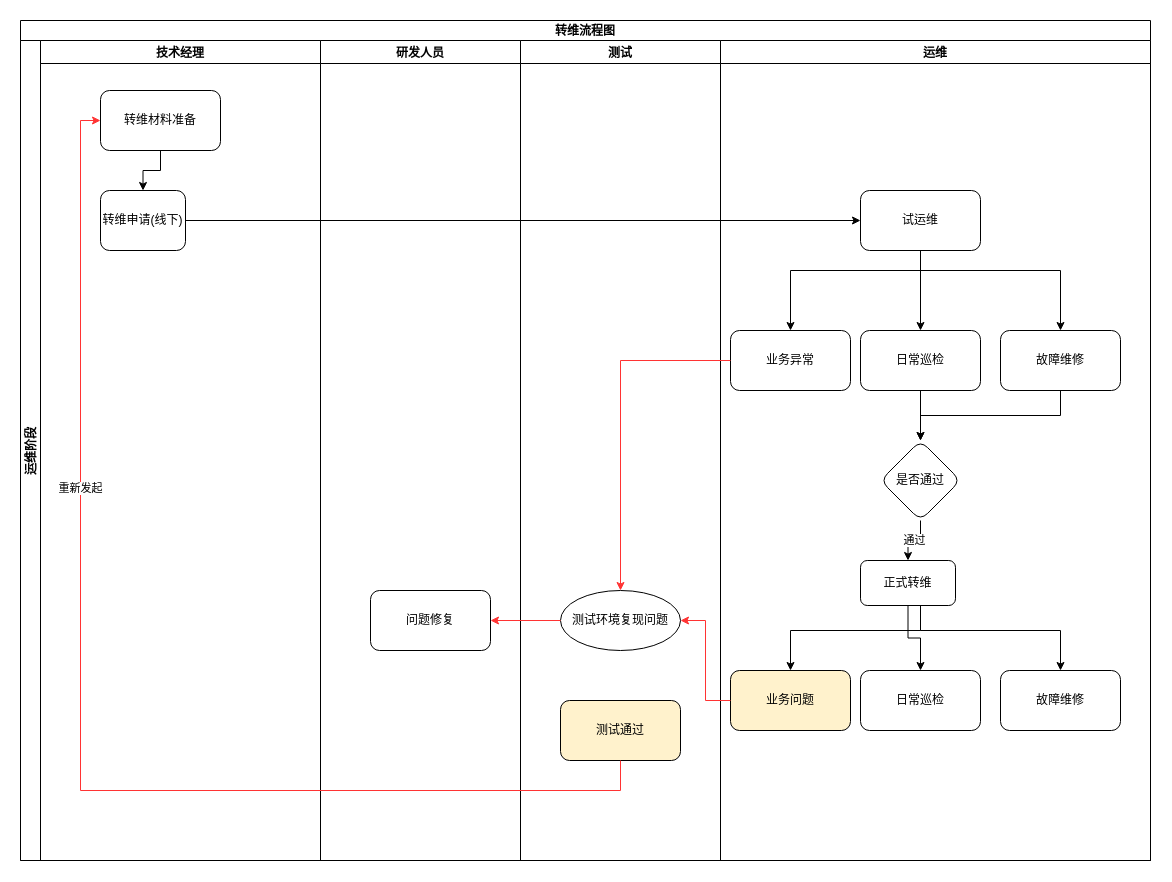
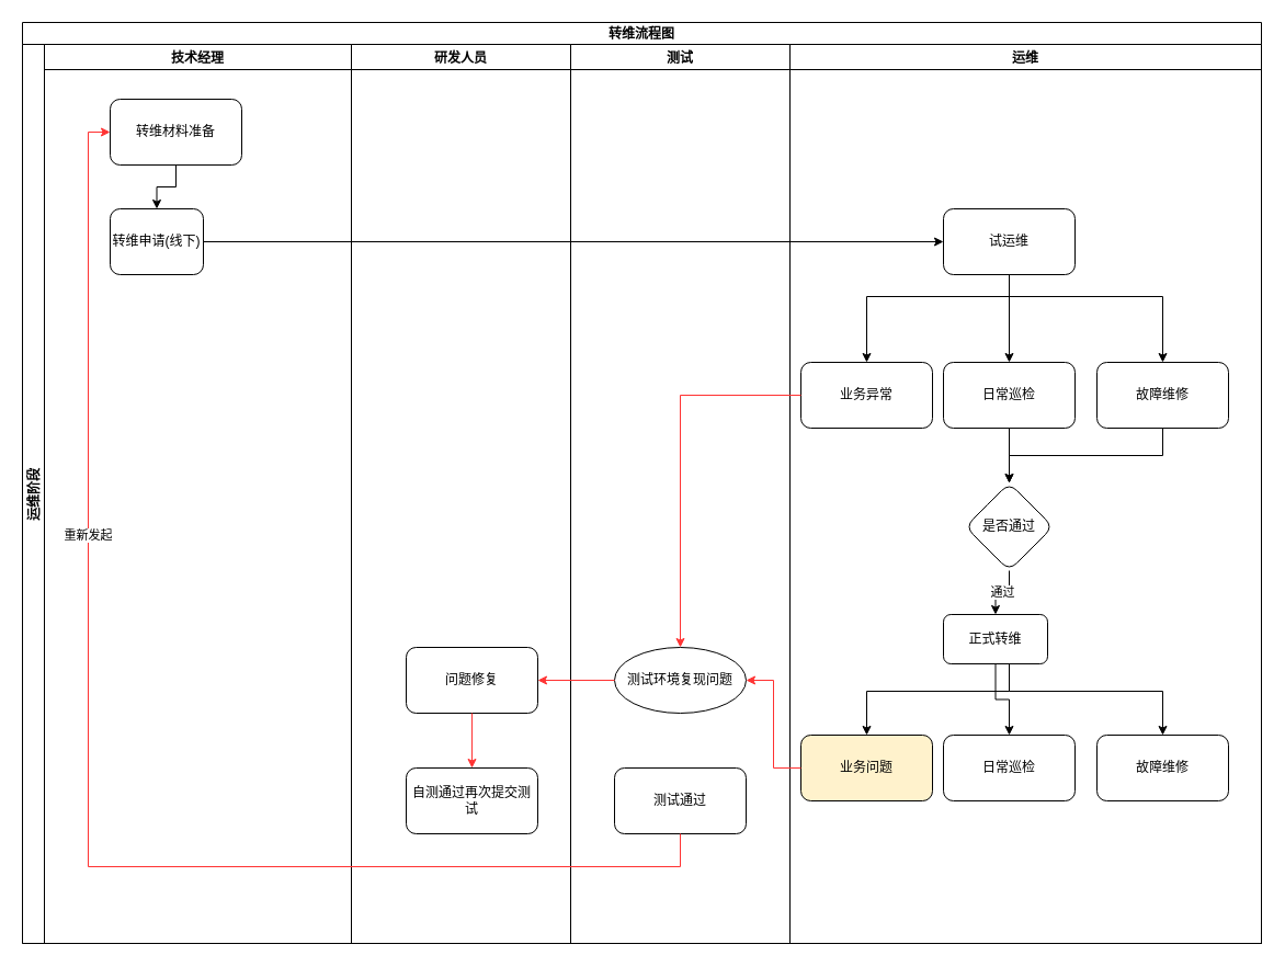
+ <mxCell id="11" value="" style="edgeStyle=orthogonalEdgeStyle;rounded=0;orthogonalLoop=1;jettySize=auto;html=1;strokeColor=#FF3333;" edge="1" parent="8" source="10" target="9"><mxGeometry relative="1" as="geometry" /></mxCell>
+ <mxCell id="9" value="自测通过再次提交测试" style="whiteSpace=wrap;html=1;rounded=1;" vertex="1" parent="8"><mxGeometry x="50" y="660" width="120" height="60" as="geometry" /></mxCell>
- <mxCell id="14" value="测试通过" style="whiteSpace=wrap;html=1;rounded=1;fillColor=#fff2cc;" vertex="1" parent="12"><mxGeometry x="40" y="660" width="120" height="60" as="geometry" /></mxCell>
+ <mxCell id="14" value="测试通过" style="whiteSpace=wrap;html=1;rounded=1;" vertex="1" parent="12"><mxGeometry x="40" y="660" width="120" height="60" as="geometry" /></mxCell>
